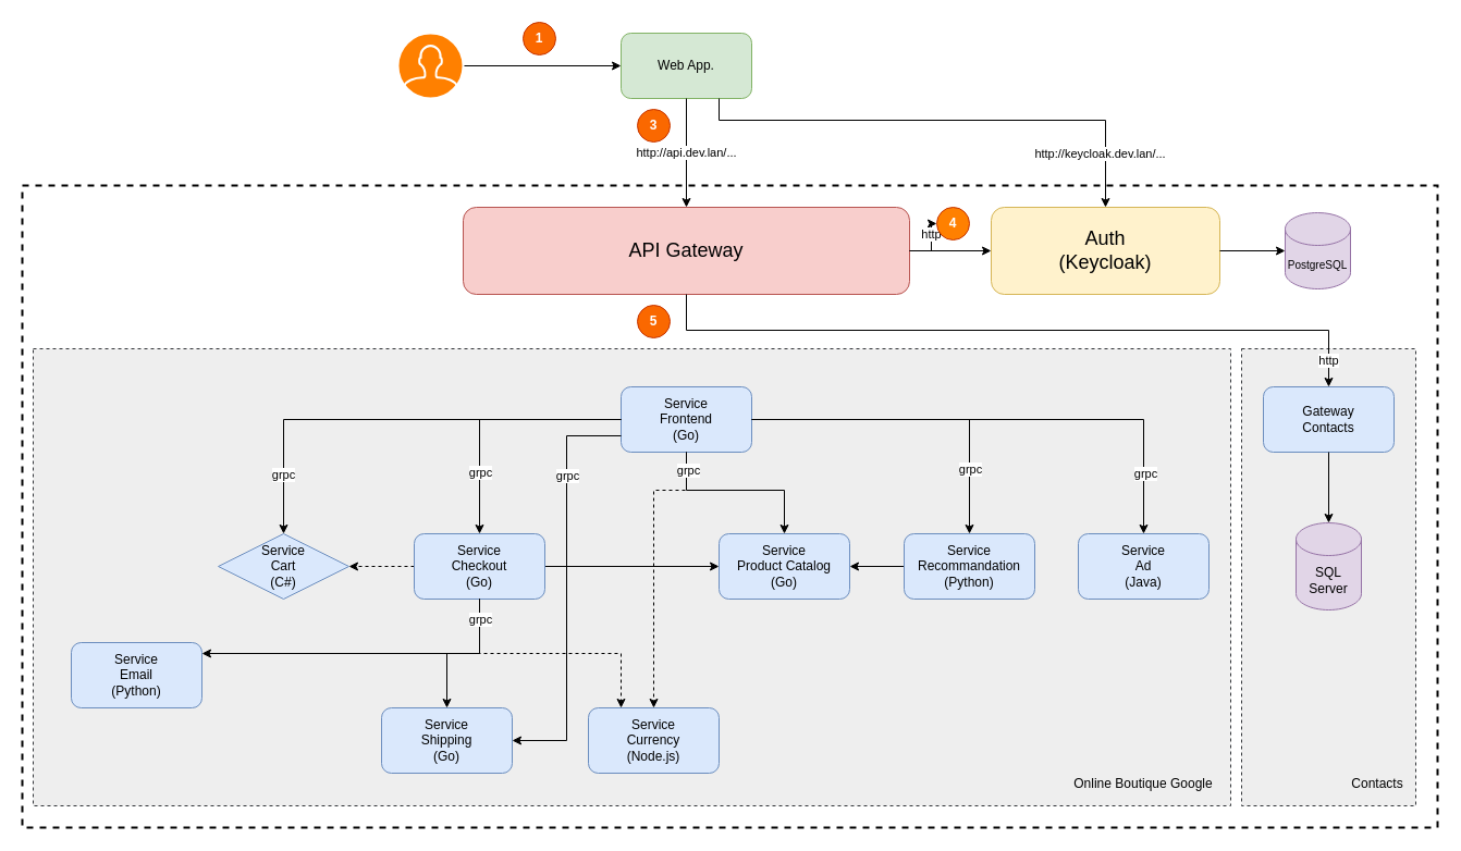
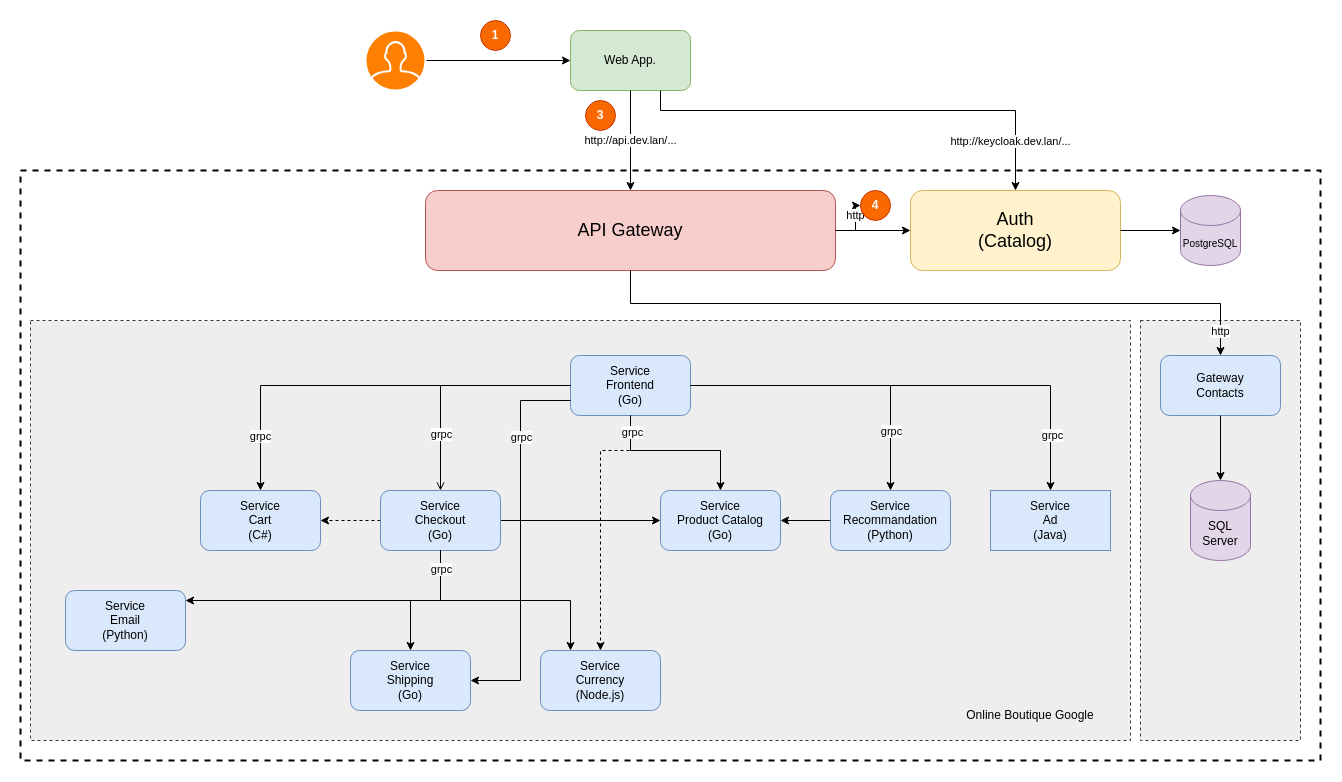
- <mxCell id="59" value="4" style="ellipse;whiteSpace=wrap;html=1;aspect=fixed;fillColor=#ff8000;strokeColor=#C73500;fontColor=#FFFFFF;fontStyle=1;" vertex="1" parent="1"><mxGeometry x="860" y="190" width="30" height="30" as="geometry" /></mxCell>
+ <mxCell id="59" value="4" style="ellipse;whiteSpace=wrap;html=1;aspect=fixed;fillColor=#fa6800;strokeColor=#C73500;fontColor=#FFFFFF;fontStyle=1" vertex="1" parent="1"><mxGeometry x="860" y="190" width="30" height="30" as="geometry" /></mxCell>
- <mxCell id="49" value="&lt;span style=&quot;font-size: 18px&quot;&gt;Auth&lt;br&gt;(Keycloak)&lt;br&gt;&lt;/span&gt;" style="rounded=1;whiteSpace=wrap;html=1;fillColor=#fff2cc;strokeColor=#d6b656;" vertex="1" parent="48"><mxGeometry width="210" height="80" as="geometry" /></mxCell>
+ <mxCell id="49" value="&lt;span style=&quot;font-size: 18px&quot;&gt;Auth&lt;br&gt;(Catalog)&lt;br&gt;&lt;/span&gt;" style="rounded=1;whiteSpace=wrap;html=1;fillColor=#fff2cc;strokeColor=#d6b656;" vertex="1" parent="48"><mxGeometry width="210" height="80" as="geometry" /></mxCell>
- <mxCell id="60" value="5" style="ellipse;whiteSpace=wrap;html=1;aspect=fixed;fillColor=#fa6800;strokeColor=#C73500;fontColor=#FFFFFF;fontStyle=1" vertex="1" parent="1"><mxGeometry x="585" y="280" width="30" height="30" as="geometry" /></mxCell>
- <mxCell id="14" style="edgeStyle=orthogonalEdgeStyle;rounded=0;orthogonalLoop=1;jettySize=auto;html=1;startArrow=none;startFill=0;exitX=0;exitY=0.5;exitDx=0;exitDy=0;" parent="1" source="7" target="25" edge="1"><mxGeometry relative="1" as="geometry"><mxPoint x="560" y="380" as="sourcePoint" /></mxGeometry></mxCell>
+ <mxCell id="14" style="edgeStyle=orthogonalEdgeStyle;rounded=0;orthogonalLoop=1;jettySize=auto;html=1;startArrow=none;startFill=0;exitX=0;exitY=0.5;exitDx=0;exitDy=0;endArrow=open;" parent="1" source="7" target="25" edge="1"><mxGeometry relative="1" as="geometry"><mxPoint x="560" y="380" as="sourcePoint" /></mxGeometry></mxCell>
- <mxCell id="20" value="Service&lt;br&gt;Cart&lt;br&gt;(C#)" style="rhombus;whiteSpace=wrap;html=1;fillColor=#dae8fc;strokeColor=#6c8ebf;" parent="1" vertex="1"><mxGeometry x="200" y="490" width="120" height="60" as="geometry" /></mxCell>
+ <mxCell id="20" value="Service&lt;br&gt;Cart&lt;br&gt;(C#)" style="rounded=1;whiteSpace=wrap;html=1;fillColor=#dae8fc;strokeColor=#6c8ebf;" parent="1" vertex="1"><mxGeometry x="200" y="490" width="120" height="60" as="geometry" /></mxCell>
- <mxCell id="26" value="Service&lt;br&gt;Ad&lt;br&gt;(Java)" style="rounded=1;whiteSpace=wrap;html=1;fillColor=#dae8fc;strokeColor=#6c8ebf;" parent="1" vertex="1"><mxGeometry x="990" y="490" width="120" height="60" as="geometry" /></mxCell>
+ <mxCell id="26" value="Service&lt;br&gt;Ad&lt;br&gt;(Java)" style="whiteSpace=wrap;html=1;fillColor=#dae8fc;strokeColor=#6c8ebf;rounded=0;" parent="1" vertex="1"><mxGeometry x="990" y="490" width="120" height="60" as="geometry" /></mxCell>
- <mxCell id="30" style="edgeStyle=orthogonalEdgeStyle;rounded=0;orthogonalLoop=1;jettySize=auto;html=1;entryX=0.25;entryY=0;entryDx=0;entryDy=0;startArrow=none;startFill=0;dashed=1;" parent="1" source="25" target="27" edge="1"><mxGeometry relative="1" as="geometry"><Array as="points"><mxPoint x="440" y="600" /><mxPoint x="570" y="600" /></Array></mxGeometry></mxCell>
+ <mxCell id="30" style="edgeStyle=orthogonalEdgeStyle;rounded=0;orthogonalLoop=1;jettySize=auto;html=1;entryX=0.25;entryY=0;entryDx=0;entryDy=0;startArrow=none;startFill=0;" parent="1" source="25" target="27" edge="1"><mxGeometry relative="1" as="geometry"><Array as="points"><mxPoint x="440" y="600" /><mxPoint x="570" y="600" /></Array></mxGeometry></mxCell>
- <mxCell id="41" value="Online Boutique Google" style="text;html=1;strokeColor=none;fillColor=none;align=center;verticalAlign=middle;whiteSpace=wrap;rounded=0;dashed=1;" parent="1" vertex="1"><mxGeometry x="980" y="710" width="140" height="20" as="geometry" /></mxCell>
+ <mxCell id="41" value="Online Boutique Google" style="text;html=1;strokeColor=none;fillColor=none;align=center;verticalAlign=middle;whiteSpace=wrap;rounded=0;dashed=1;" parent="1" vertex="1"><mxGeometry x="960" y="705" width="140" height="20" as="geometry" /></mxCell>
- <mxCell id="42" value="Contacts" style="text;html=1;strokeColor=none;fillColor=none;align=center;verticalAlign=middle;whiteSpace=wrap;rounded=0;dashed=1;" parent="1" vertex="1"><mxGeometry x="1230" y="710" width="70" height="20" as="geometry" /></mxCell>
